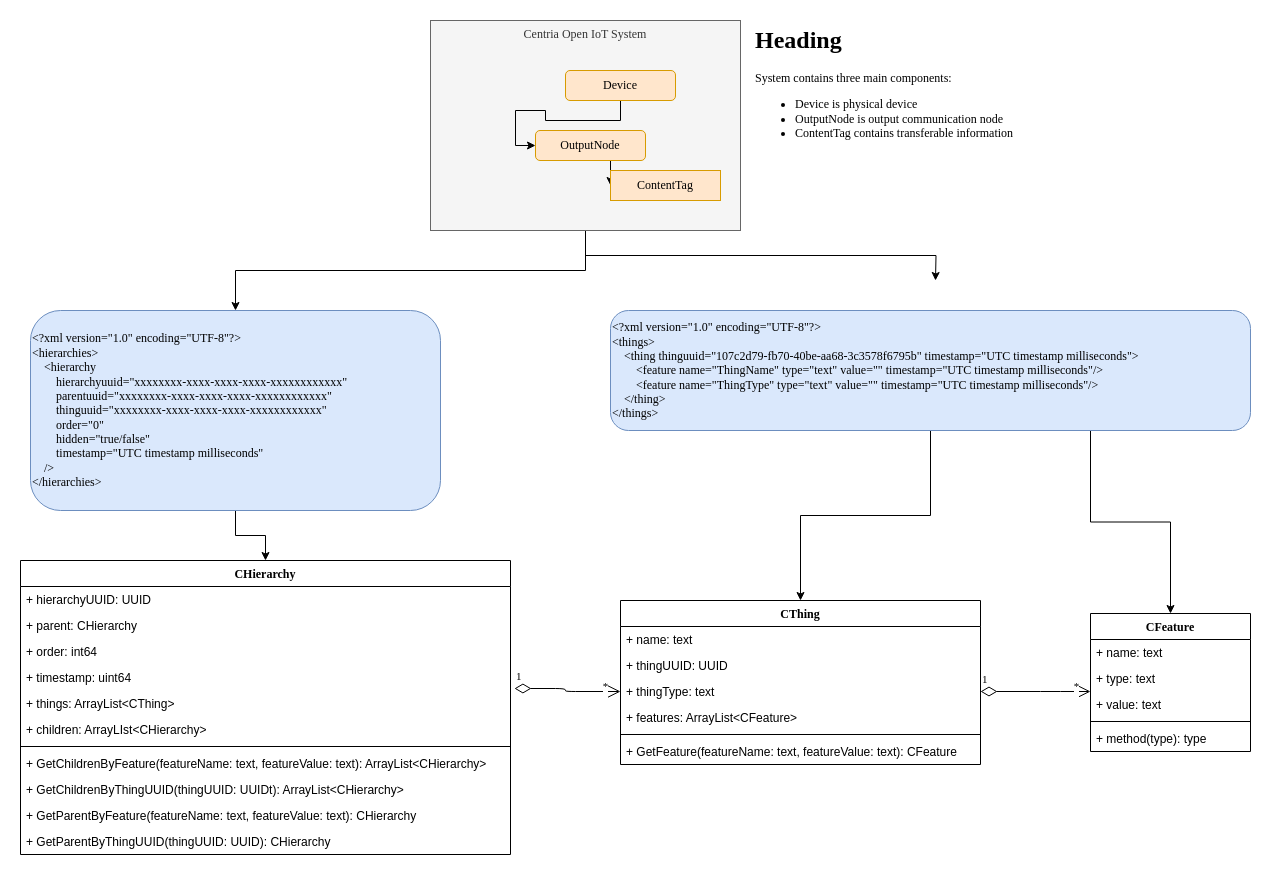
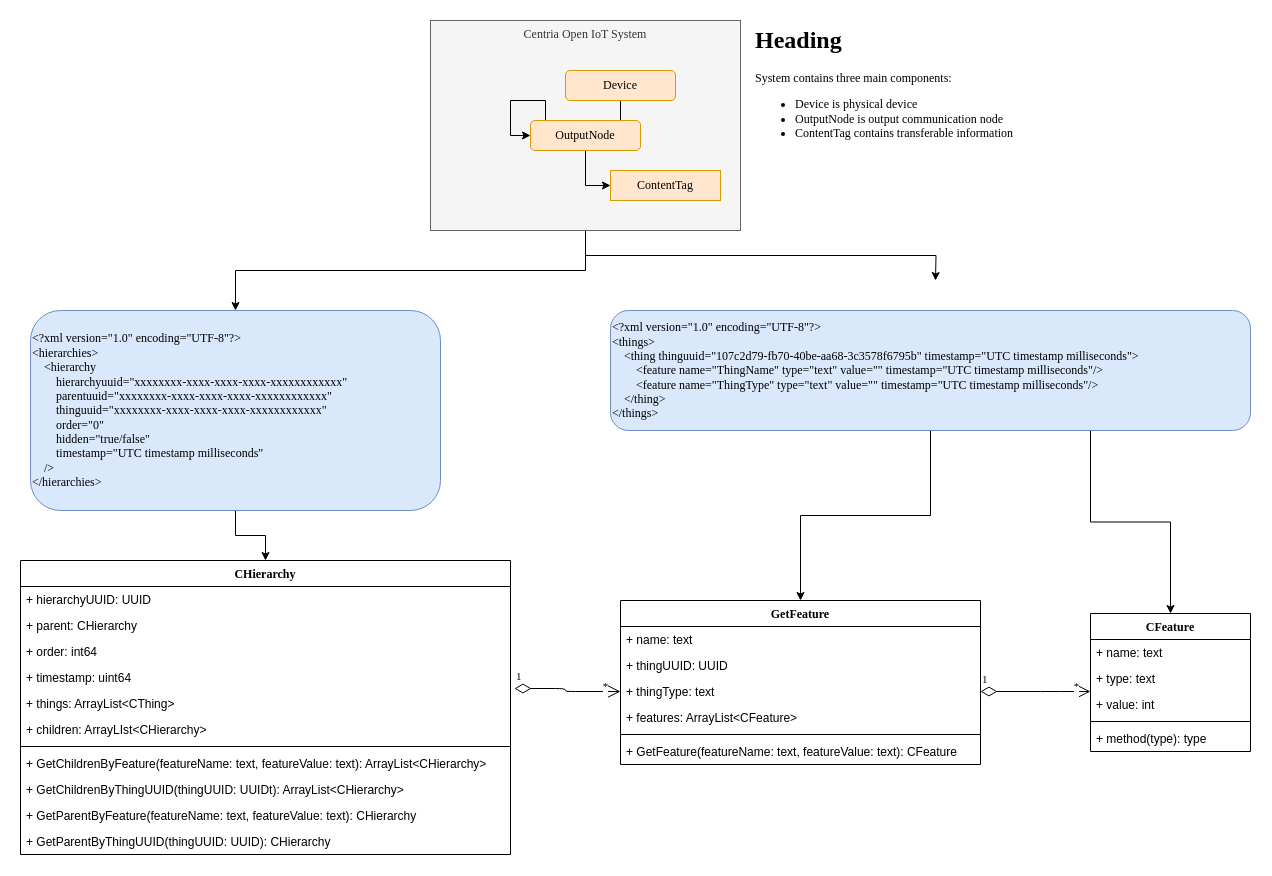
- <mxCell id="8" value="OutputNode" style="rounded=1;whiteSpace=wrap;html=1;fontFamily=Comic Sans MS;fillColor=#ffe6cc;strokeColor=#d79b00;" vertex="1" parent="1"><mxGeometry x="535" y="130" width="110" height="30" as="geometry" /></mxCell>
+ <mxCell id="8" value="OutputNode" style="rounded=1;whiteSpace=wrap;html=1;fontFamily=Comic Sans MS;fillColor=#ffe6cc;strokeColor=#d79b00;" vertex="1" parent="1"><mxGeometry x="530" y="120" width="110" height="30" as="geometry" /></mxCell>
- <mxCell id="28" value="CThing" style="swimlane;fontStyle=1;align=center;verticalAlign=top;childLayout=stackLayout;horizontal=1;startSize=26;horizontalStack=0;resizeParent=1;resizeParentMax=0;resizeLast=0;collapsible=1;marginBottom=0;fontFamily=Comic Sans MS;" vertex="1" parent="1"><mxGeometry x="620" y="600" width="360" height="164" as="geometry" /></mxCell>
+ <mxCell id="28" value="GetFeature" style="swimlane;fontStyle=1;align=center;verticalAlign=top;childLayout=stackLayout;horizontal=1;startSize=26;horizontalStack=0;resizeParent=1;resizeParentMax=0;resizeLast=0;collapsible=1;marginBottom=0;fontFamily=Comic Sans MS;" vertex="1" parent="1"><mxGeometry x="620" y="600" width="360" height="164" as="geometry" /></mxCell>
- <mxCell id="40" value="+ value: text" style="text;strokeColor=none;fillColor=none;align=left;verticalAlign=top;spacingLeft=4;spacingRight=4;overflow=hidden;rotatable=0;points=[[0,0.5],[1,0.5]];portConstraint=eastwest;" vertex="1" parent="37"><mxGeometry y="78" width="160" height="26" as="geometry" /></mxCell>
+ <mxCell id="40" value="+ value: int" style="text;strokeColor=none;fillColor=none;align=left;verticalAlign=top;spacingLeft=4;spacingRight=4;overflow=hidden;rotatable=0;points=[[0,0.5],[1,0.5]];portConstraint=eastwest;" vertex="1" parent="37"><mxGeometry y="78" width="160" height="26" as="geometry" /></mxCell>
